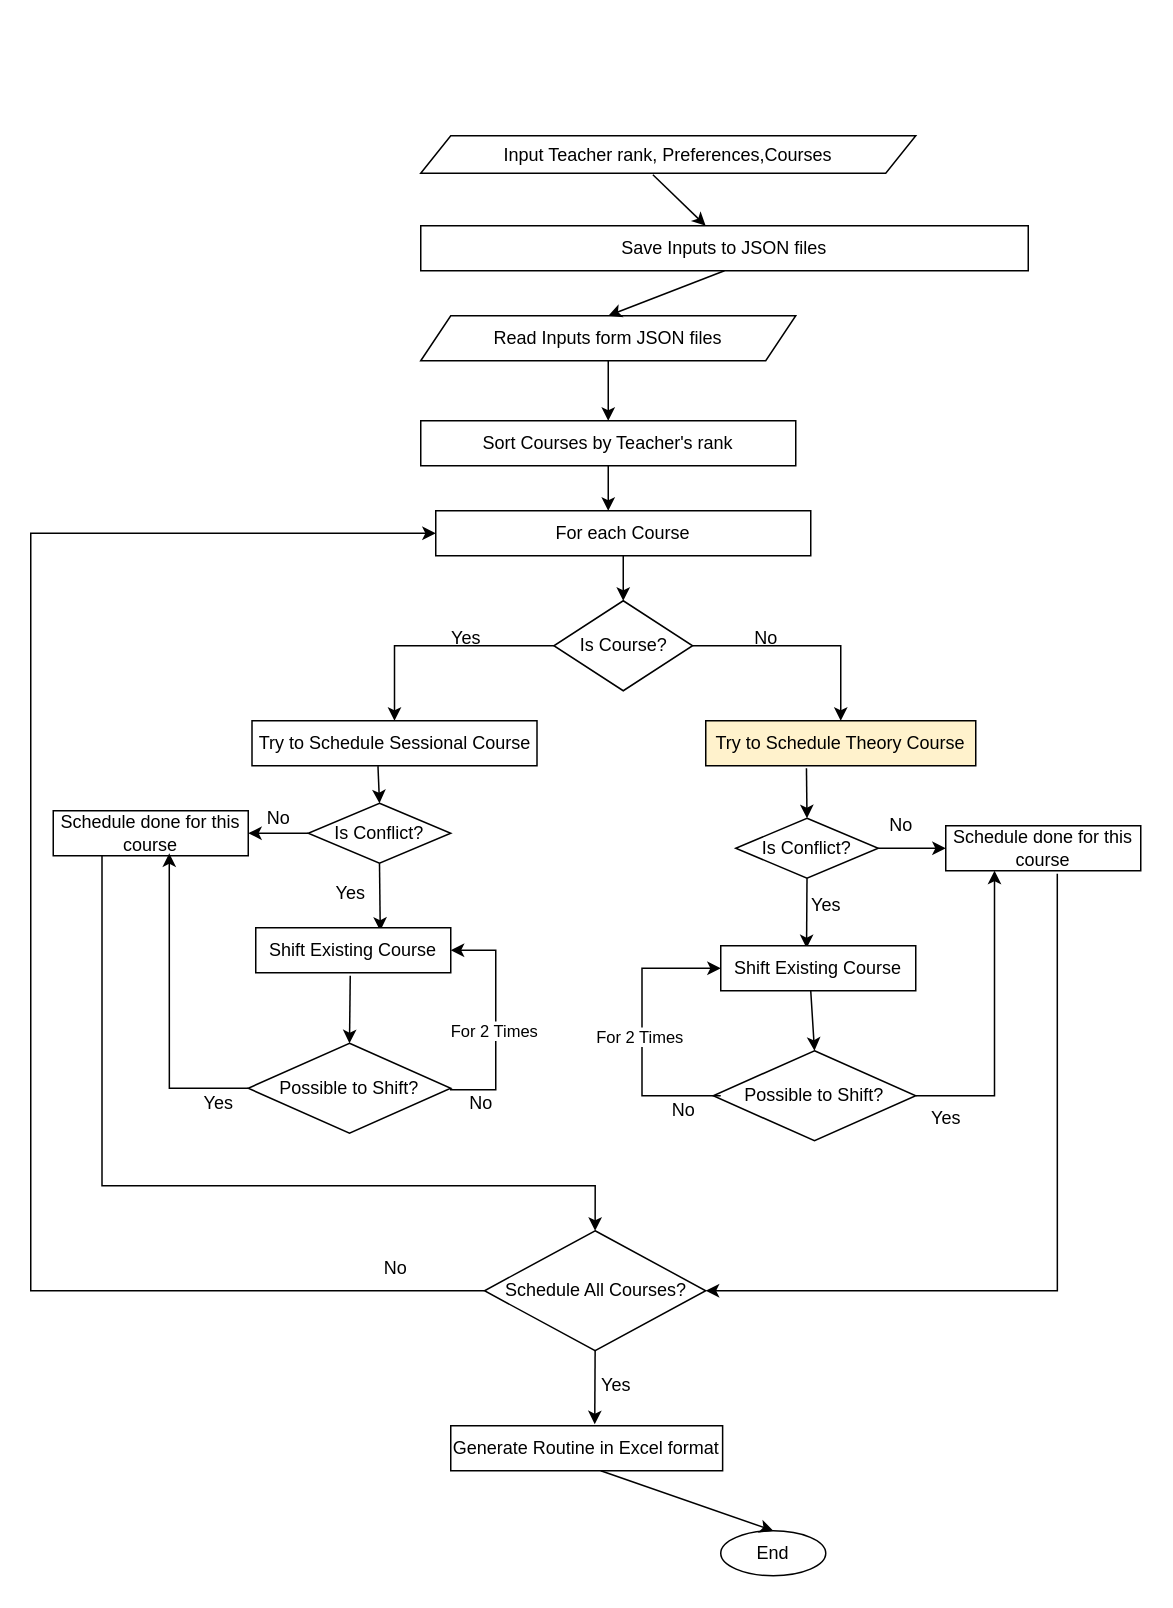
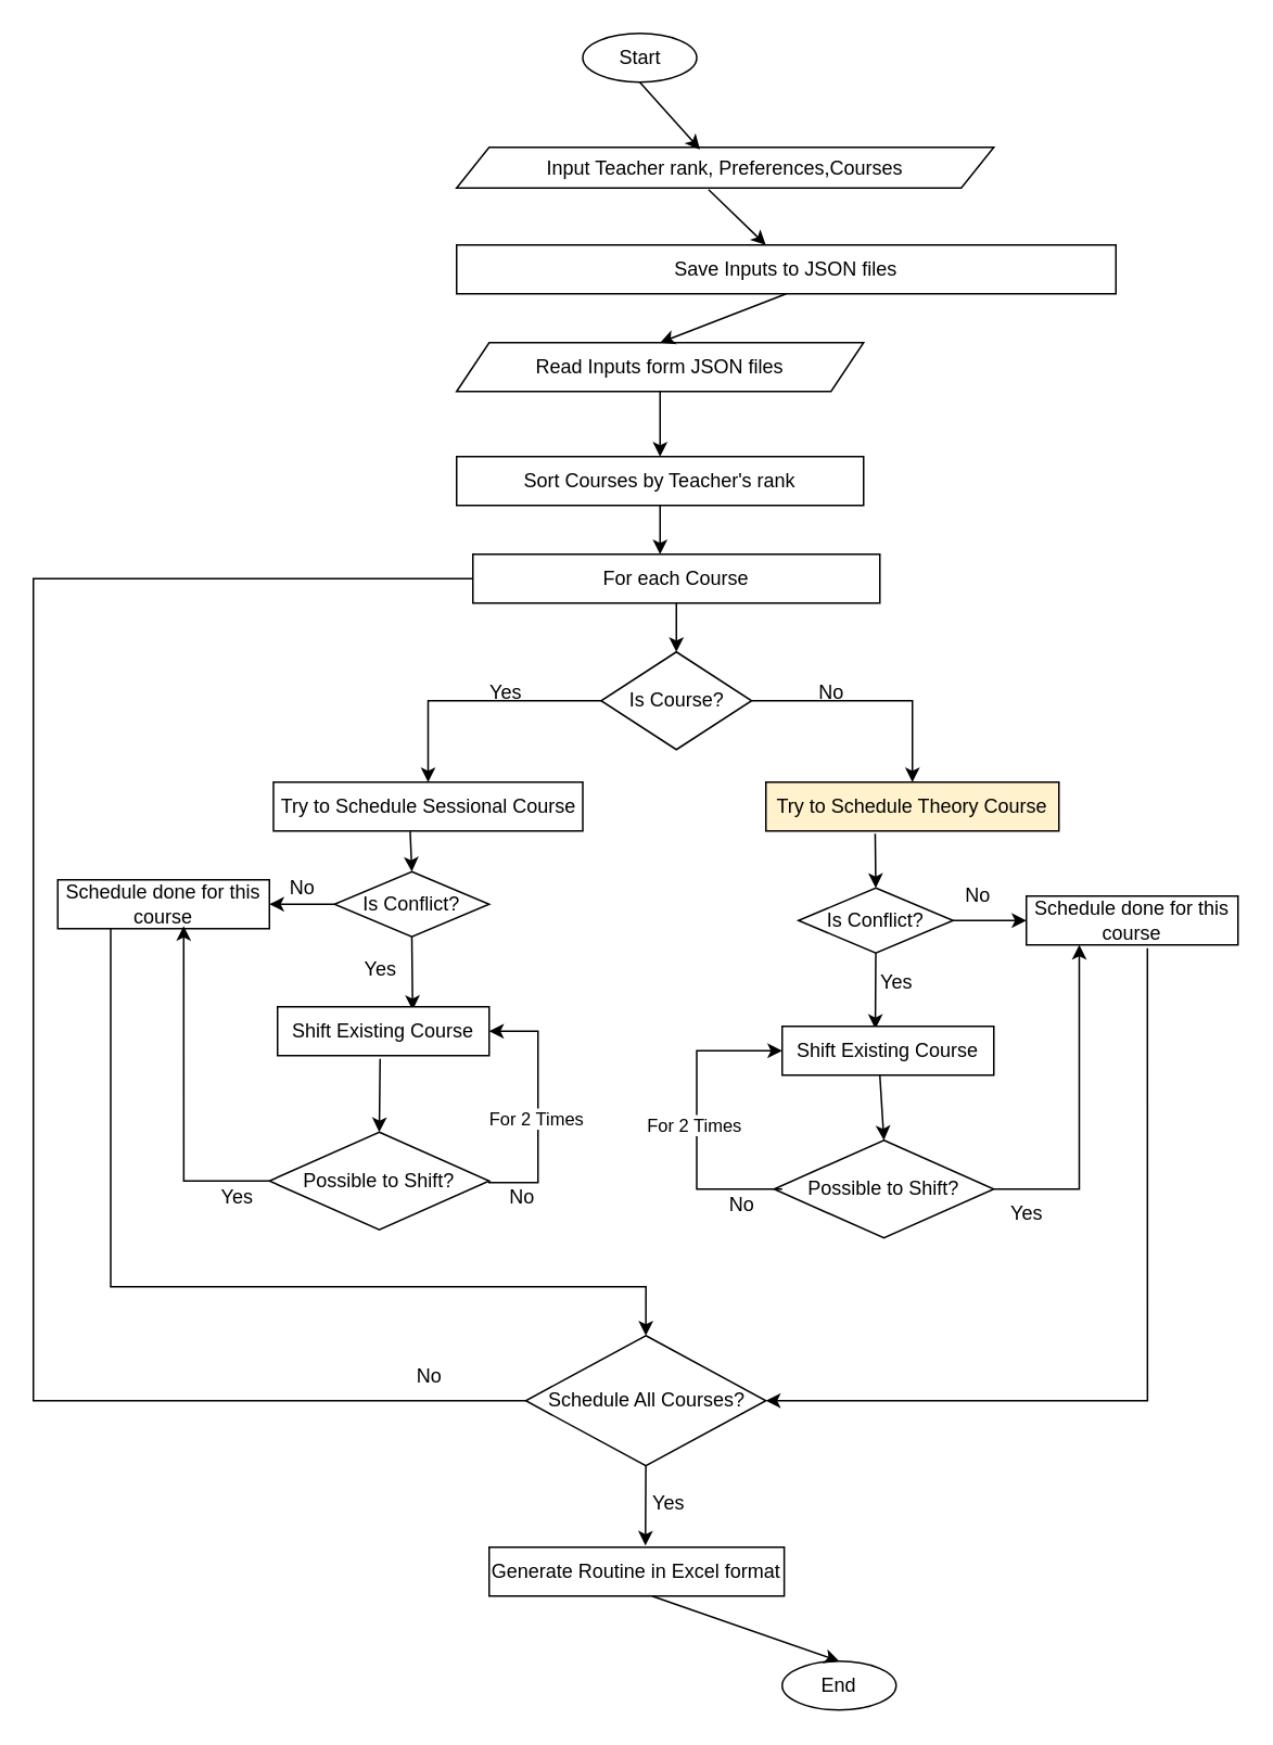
+ <mxCell id="2" value="Start" style="ellipse;whiteSpace=wrap;html=1;" parent="1" vertex="1"><mxGeometry x="357.5" y="20" width="70" height="30" as="geometry" /></mxCell>
+ <mxCell id="9" value="" style="endArrow=classic;html=1;rounded=0;exitX=0.5;exitY=1;exitDx=0;exitDy=0;entryX=0.453;entryY=0.053;entryDx=0;entryDy=0;entryPerimeter=0;" parent="1" source="2" target="3" edge="1"><mxGeometry width="50" height="50" relative="1" as="geometry"><mxPoint x="190" y="150" as="sourcePoint" /><mxPoint x="240" y="100" as="targetPoint" /></mxGeometry></mxCell>
- <mxCell id="53" value="" style="endArrow=classic;html=1;rounded=0;entryX=0;entryY=0.5;entryDx=0;entryDy=0;exitX=0;exitY=0.5;exitDx=0;exitDy=0;edgeStyle=orthogonalEdgeStyle;" parent="1" source="50" target="7" edge="1"><mxGeometry width="50" height="50" relative="1" as="geometry"><mxPoint x="340" y="880" as="sourcePoint" /><mxPoint x="287.9" y="365" as="targetPoint" /><Array as="points"><mxPoint x="20" y="860" /><mxPoint x="20" y="355" /></Array></mxGeometry></mxCell>
+ <mxCell id="53" value="" style="endArrow=none;html=1;rounded=0;entryX=0;entryY=0.5;entryDx=0;entryDy=0;exitX=0;exitY=0.5;exitDx=0;exitDy=0;edgeStyle=orthogonalEdgeStyle;" parent="1" source="50" target="7" edge="1"><mxGeometry width="50" height="50" relative="1" as="geometry"><mxPoint x="340" y="880" as="sourcePoint" /><mxPoint x="287.9" y="365" as="targetPoint" /><Array as="points"><mxPoint x="20" y="860" /><mxPoint x="20" y="355" /></Array></mxGeometry></mxCell>
